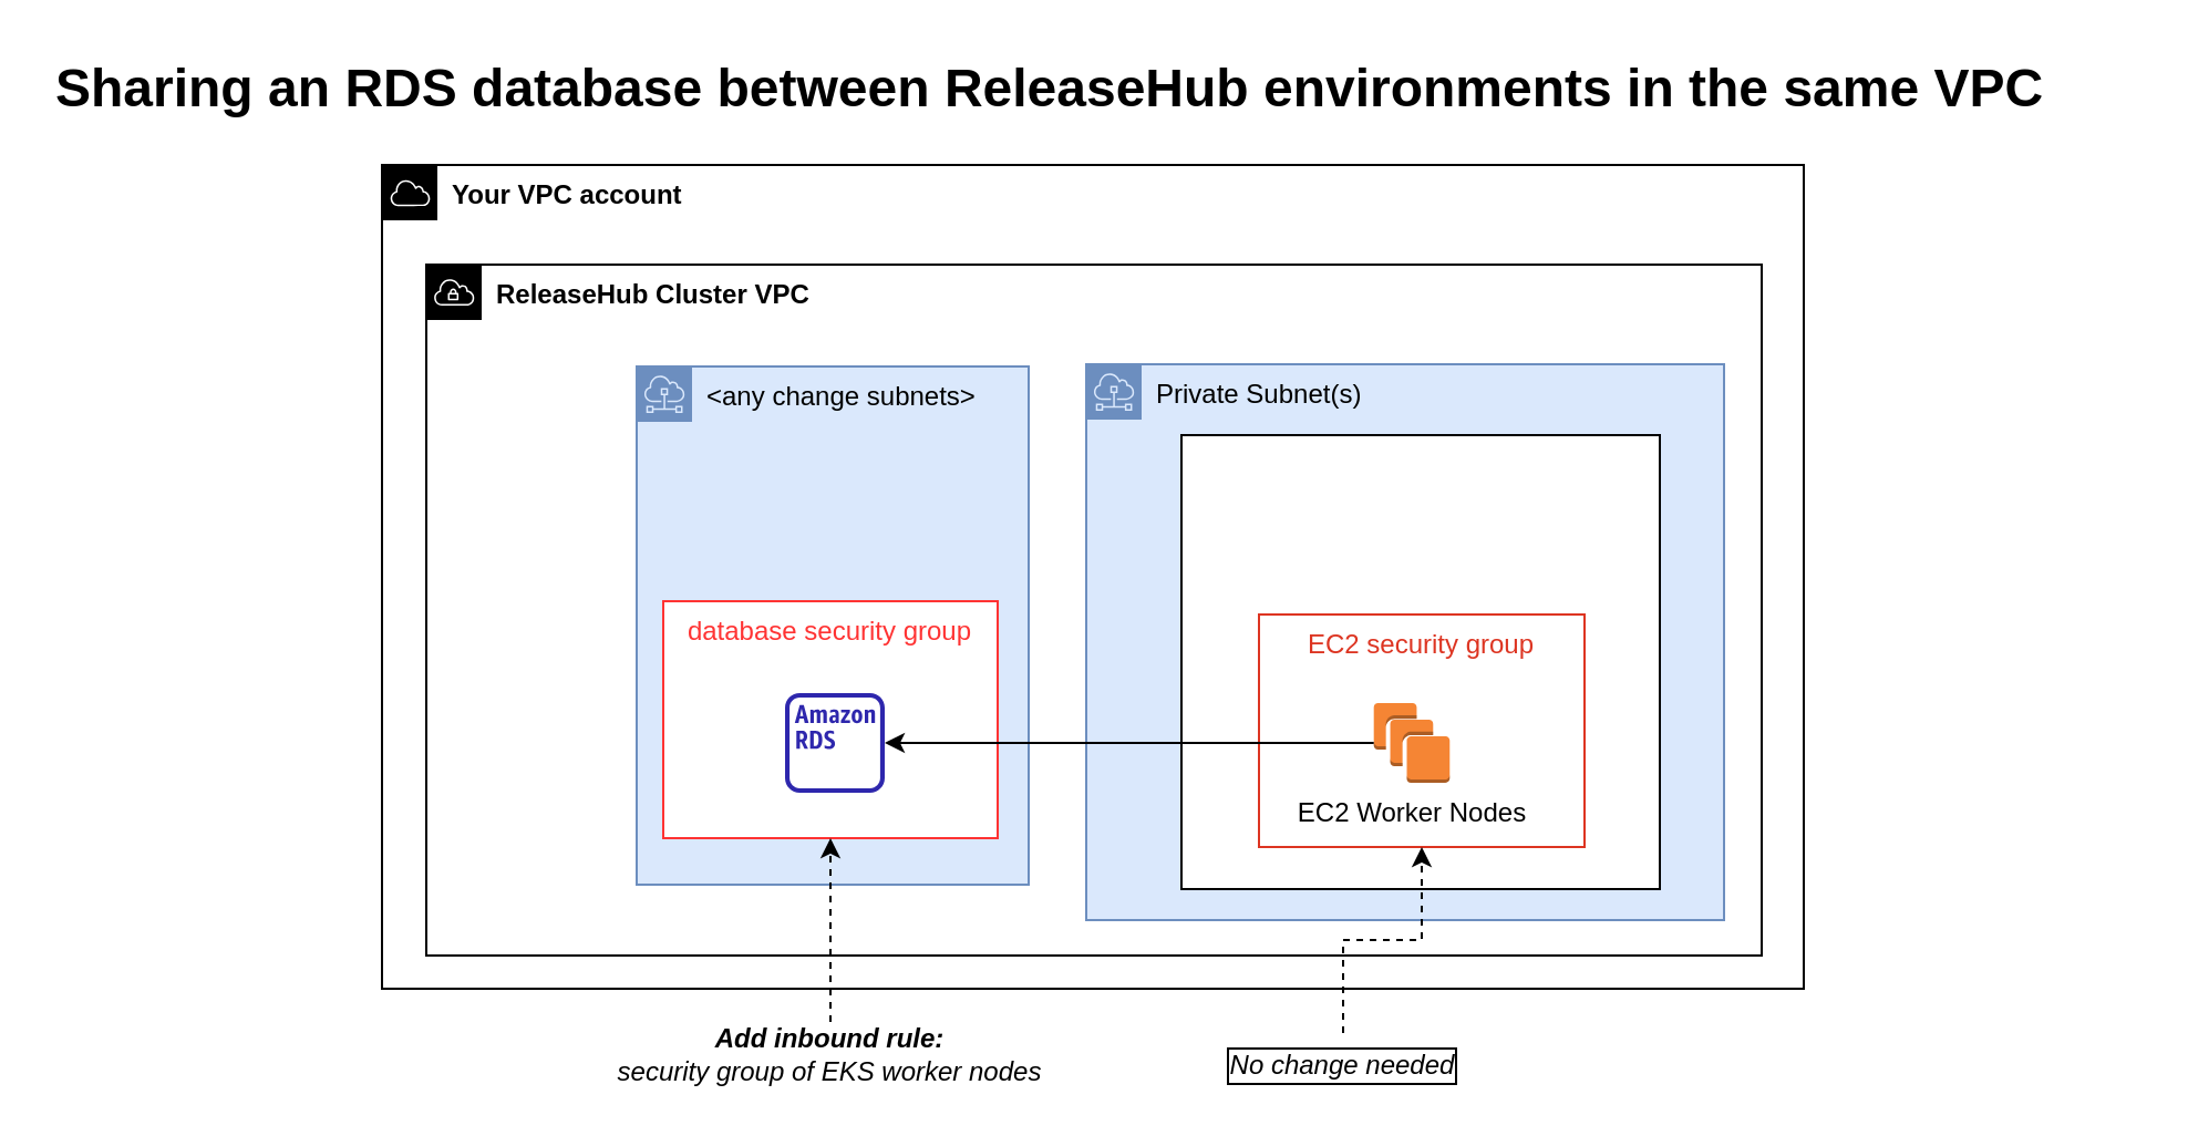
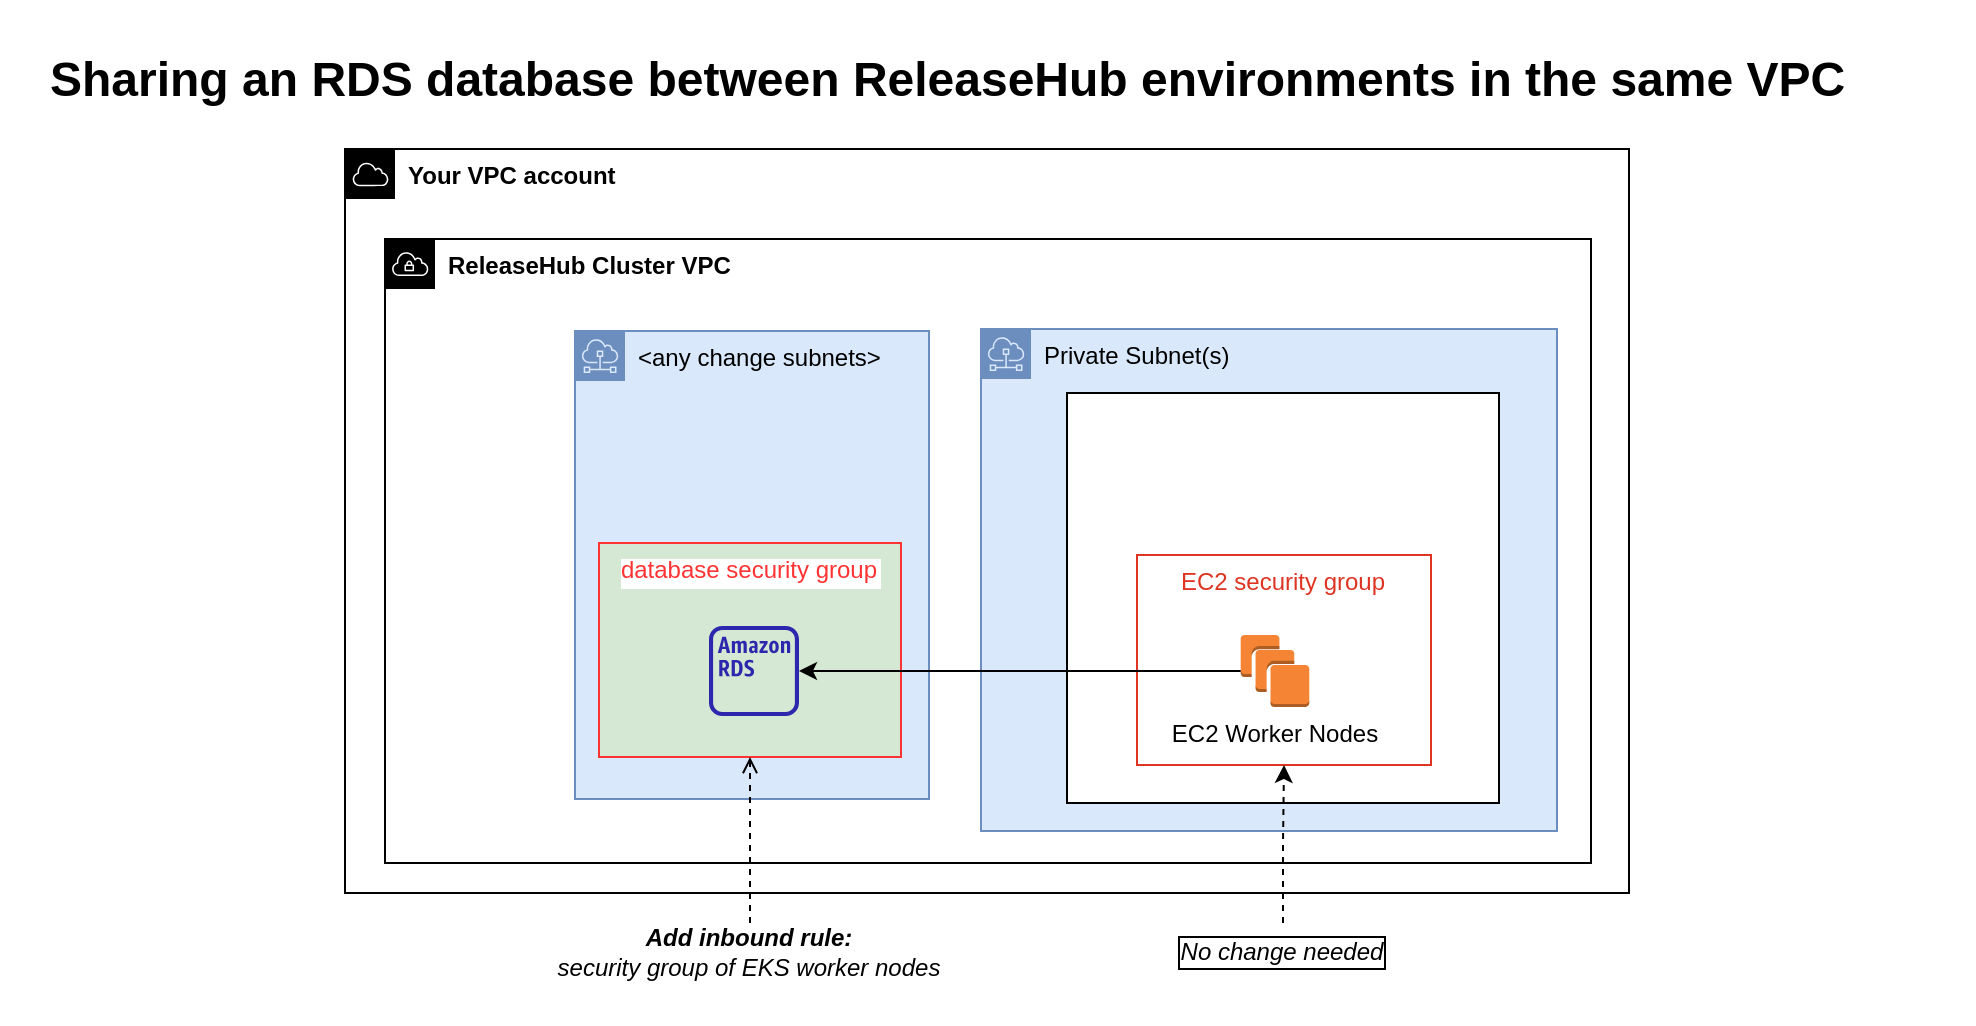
- <mxCell id="7" value="database security group" style="verticalAlign=top;fontStyle=0;labelBackgroundColor=default;labelBorderColor=none;strokeColor=#FF3333;fontColor=#FF3333;" parent="4" vertex="1"><mxGeometry x="299" y="271" width="151" height="107" as="geometry" /></mxCell>
+ <mxCell id="7" value="database security group" style="verticalAlign=top;fontStyle=0;labelBackgroundColor=default;labelBorderColor=none;strokeColor=#FF3333;fontColor=#FF3333;fillColor=#d5e8d4;" parent="4" vertex="1"><mxGeometry x="299" y="271" width="151" height="107" as="geometry" /></mxCell>
- <mxCell id="18" style="edgeStyle=orthogonalEdgeStyle;rounded=0;orthogonalLoop=1;jettySize=auto;html=1;dashed=1;fontColor=#000000;startArrow=none;startFill=0;" parent="14" source="19" target="7" edge="1"><mxGeometry relative="1" as="geometry" /></mxCell>
+ <mxCell id="18" style="edgeStyle=orthogonalEdgeStyle;rounded=0;orthogonalLoop=1;jettySize=auto;html=1;dashed=1;fontColor=#000000;startArrow=none;startFill=0;endArrow=open;" parent="14" source="19" target="7" edge="1"><mxGeometry relative="1" as="geometry" /></mxCell>
- <mxCell id="17" value="&lt;i&gt;No change needed&lt;/i&gt;" style="text;html=1;strokeColor=none;fillColor=none;align=center;verticalAlign=middle;whiteSpace=wrap;rounded=0;labelBackgroundColor=default;labelBorderColor=default;fontColor=#000000;" parent="14" vertex="1"><mxGeometry x="552" y="466" width="108" height="30" as="geometry" /></mxCell>
+ <mxCell id="17" value="&lt;i&gt;No change needed&lt;/i&gt;" style="text;html=1;strokeColor=none;fillColor=none;align=center;verticalAlign=middle;whiteSpace=wrap;rounded=0;labelBackgroundColor=default;labelBorderColor=default;fontColor=#000000;" parent="14" vertex="1"><mxGeometry x="587" y="461" width="108" height="30" as="geometry" /></mxCell>
